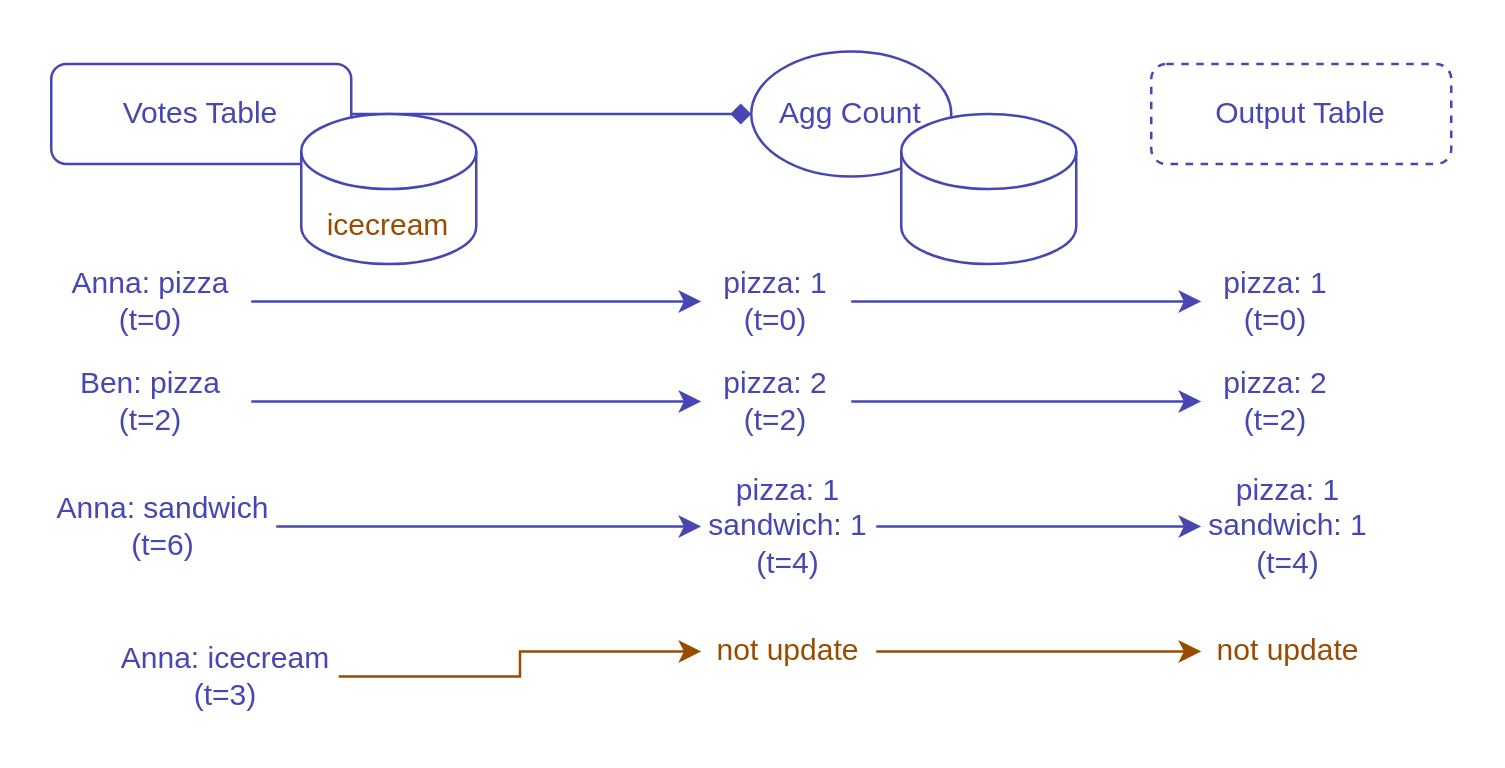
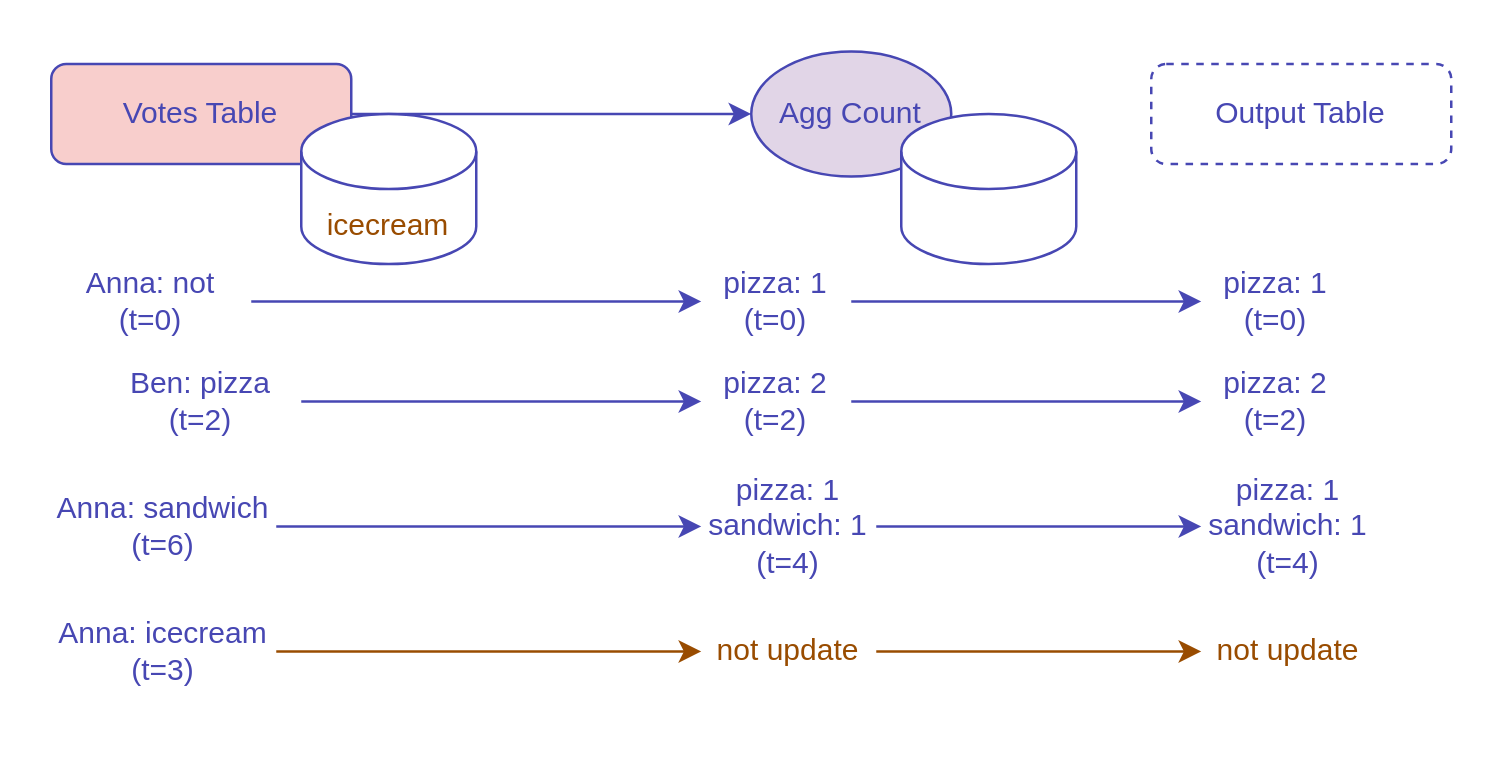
- <mxCell id="3" value="&lt;div&gt;&lt;font color=&quot;#4747b3&quot;&gt;Votes Table&lt;/font&gt;&lt;/div&gt;" style="rounded=1;whiteSpace=wrap;html=1;strokeColor=#4747B3;fontColor=#006600;" parent="1" vertex="1"><mxGeometry x="20" y="25" width="120" height="40" as="geometry" /></mxCell>
+ <mxCell id="3" value="&lt;div&gt;&lt;font color=&quot;#4747b3&quot;&gt;Votes Table&lt;/font&gt;&lt;/div&gt;" style="rounded=1;whiteSpace=wrap;html=1;strokeColor=#4747B3;fontColor=#006600;fillColor=#f8cecc;" parent="1" vertex="1"><mxGeometry x="20" y="25" width="120" height="40" as="geometry" /></mxCell>
- <mxCell id="2" style="edgeStyle=orthogonalEdgeStyle;rounded=0;orthogonalLoop=1;jettySize=auto;html=1;entryX=0;entryY=0.5;entryDx=0;entryDy=0;strokeColor=#4747B3;endArrow=diamond;" parent="1" source="3" target="4" edge="1"><mxGeometry relative="1" as="geometry" /></mxCell>
+ <mxCell id="2" style="edgeStyle=orthogonalEdgeStyle;rounded=0;orthogonalLoop=1;jettySize=auto;html=1;entryX=0;entryY=0.5;entryDx=0;entryDy=0;strokeColor=#4747B3;" parent="1" source="3" target="4" edge="1"><mxGeometry relative="1" as="geometry" /></mxCell>
- <mxCell id="4" value="&lt;font color=&quot;#4747b3&quot;&gt;Agg Count&lt;/font&gt;" style="ellipse;whiteSpace=wrap;html=1;strokeColor=#4747B3;" parent="1" vertex="1"><mxGeometry x="300" y="20" width="80" height="50" as="geometry" /></mxCell>
+ <mxCell id="4" value="&lt;font color=&quot;#4747b3&quot;&gt;Agg Count&lt;/font&gt;" style="ellipse;whiteSpace=wrap;html=1;strokeColor=#4747B3;fillColor=#e1d5e7;" parent="1" vertex="1"><mxGeometry x="300" y="20" width="80" height="50" as="geometry" /></mxCell>
- <mxCell id="7" value="Anna: pizza&lt;div&gt;(t=0)&lt;/div&gt;" style="text;html=1;align=center;verticalAlign=middle;whiteSpace=wrap;rounded=0;fontColor=#4747B3;" parent="1" vertex="1"><mxGeometry x="20" y="105" width="80" height="30" as="geometry" /></mxCell>
+ <mxCell id="7" value="Anna: not&lt;div&gt;(t=0)&lt;/div&gt;" style="text;html=1;align=center;verticalAlign=middle;whiteSpace=wrap;rounded=0;fontColor=#4747B3;" parent="1" vertex="1"><mxGeometry x="20" y="105" width="80" height="30" as="geometry" /></mxCell>
- <mxCell id="13" value="Ben: pizza&lt;div&gt;(t=2)&lt;/div&gt;" style="text;html=1;align=center;verticalAlign=middle;whiteSpace=wrap;rounded=0;fontColor=#4747B3;" parent="1" vertex="1"><mxGeometry x="20" y="145" width="80" height="30" as="geometry" /></mxCell>
+ <mxCell id="13" value="Ben: pizza&lt;div&gt;(t=2)&lt;/div&gt;" style="text;html=1;align=center;verticalAlign=middle;whiteSpace=wrap;rounded=0;fontColor=#4747B3;" parent="1" vertex="1"><mxGeometry x="40" y="145" width="80" height="30" as="geometry" /></mxCell>
- <mxCell id="24" value="Anna: icecream&lt;div&gt;(t=3)&lt;/div&gt;" style="text;html=1;align=center;verticalAlign=middle;whiteSpace=wrap;rounded=0;fontColor=#4747B3;" parent="1" vertex="1"><mxGeometry x="45" y="255" width="90" height="30" as="geometry" /></mxCell>
+ <mxCell id="24" value="Anna: icecream&lt;div&gt;(t=3)&lt;/div&gt;" style="text;html=1;align=center;verticalAlign=middle;whiteSpace=wrap;rounded=0;fontColor=#4747B3;" parent="1" vertex="1"><mxGeometry x="20" y="245" width="90" height="30" as="geometry" /></mxCell>
